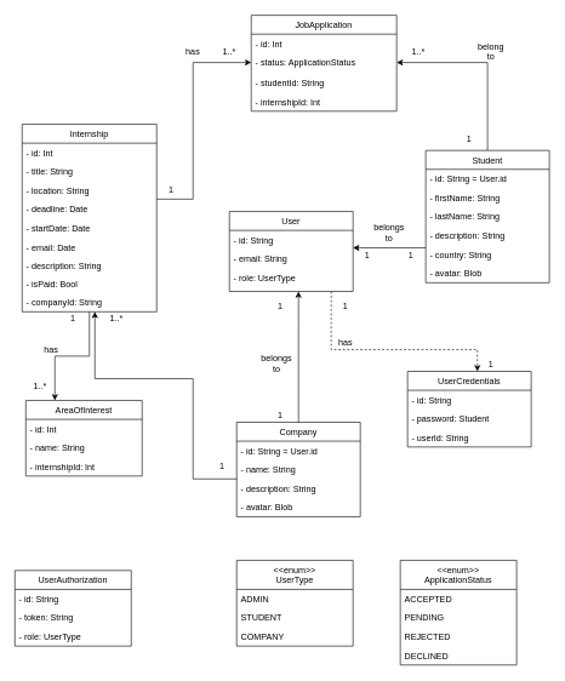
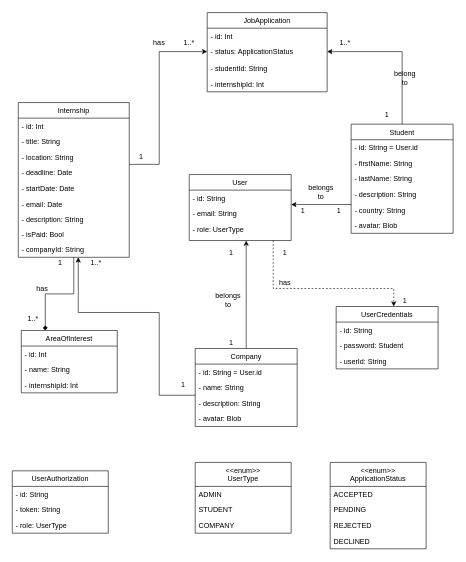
- <mxCell id="63" value="belong to" style="text;html=1;strokeColor=none;fillColor=none;align=center;verticalAlign=middle;whiteSpace=wrap;rounded=0;" parent="1" vertex="1"><mxGeometry x="655" y="60" width="40" height="20" as="geometry" /></mxCell>
+ <mxCell id="63" value="belong to" style="text;html=1;strokeColor=none;fillColor=none;align=center;verticalAlign=middle;whiteSpace=wrap;rounded=0;" parent="1" vertex="1"><mxGeometry x="655" y="120" width="40" height="20" as="geometry" /></mxCell>
- <mxCell id="2" style="edgeStyle=orthogonalEdgeStyle;rounded=0;orthogonalLoop=1;jettySize=auto;html=1;entryX=0.25;entryY=0;entryDx=0;entryDy=0;" parent="1" source="4" target="30" edge="1"><mxGeometry relative="1" as="geometry" /></mxCell>
+ <mxCell id="2" style="edgeStyle=orthogonalEdgeStyle;rounded=0;orthogonalLoop=1;jettySize=auto;html=1;entryX=0.25;entryY=0;entryDx=0;entryDy=0;endArrow=diamond;" parent="1" source="4" target="30" edge="1"><mxGeometry relative="1" as="geometry" /></mxCell>
